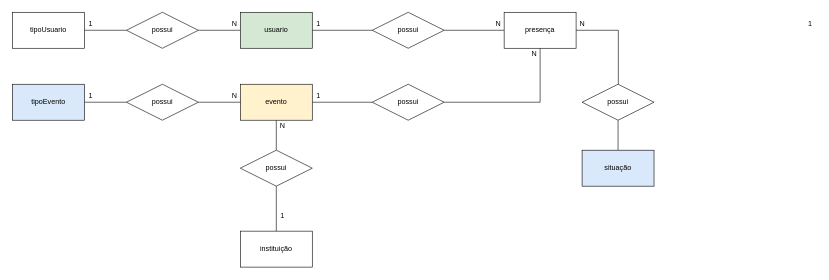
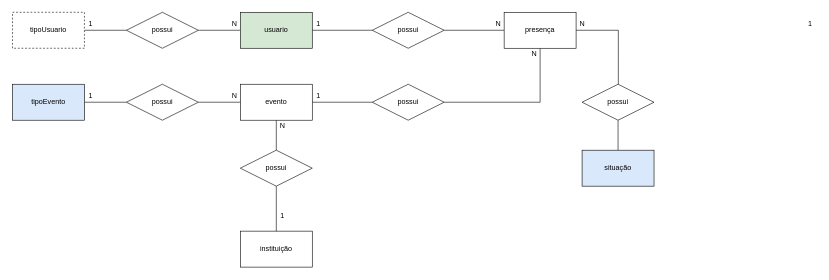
- <mxCell id="3" value="tipoUsuario" style="rounded=0;whiteSpace=wrap;html=1;" vertex="1" parent="1"><mxGeometry x="20" y="20" width="120" height="60" as="geometry" /></mxCell>
+ <mxCell id="3" value="tipoUsuario" style="rounded=0;whiteSpace=wrap;html=1;dashed=1;" vertex="1" parent="1"><mxGeometry x="20" y="20" width="120" height="60" as="geometry" /></mxCell>
- <mxCell id="12" value="evento" style="rounded=0;whiteSpace=wrap;html=1;fillColor=#fff2cc;" vertex="1" parent="1"><mxGeometry x="400" y="140" width="120" height="60" as="geometry" /></mxCell>
+ <mxCell id="12" value="evento" style="rounded=0;whiteSpace=wrap;html=1;" vertex="1" parent="1"><mxGeometry x="400" y="140" width="120" height="60" as="geometry" /></mxCell>
